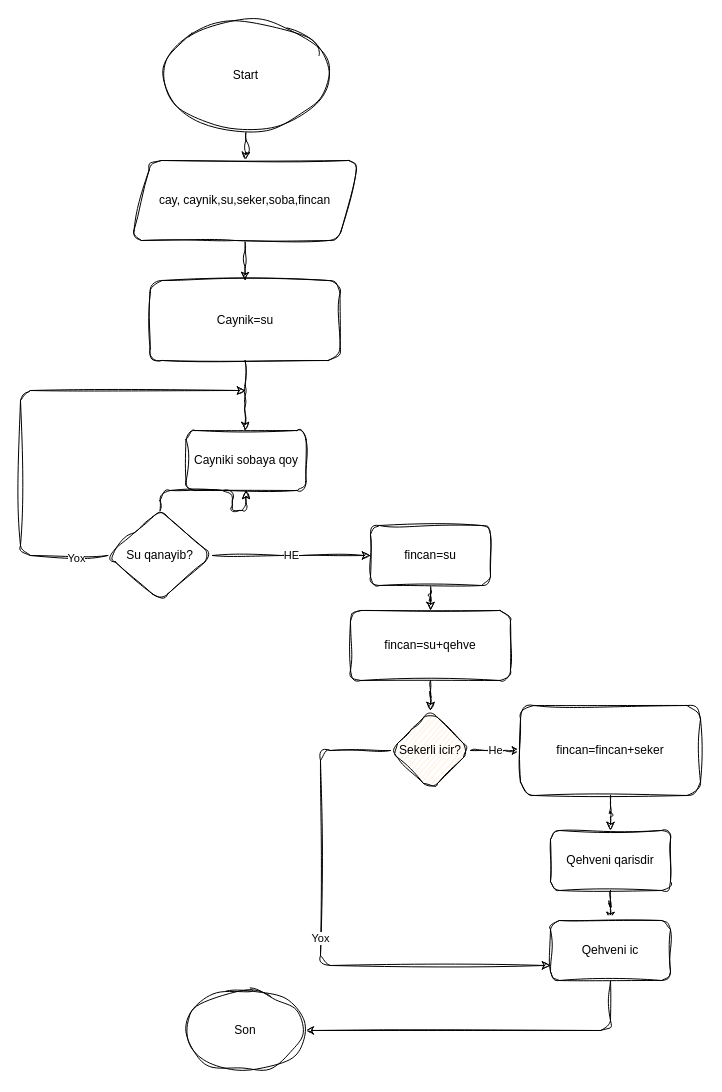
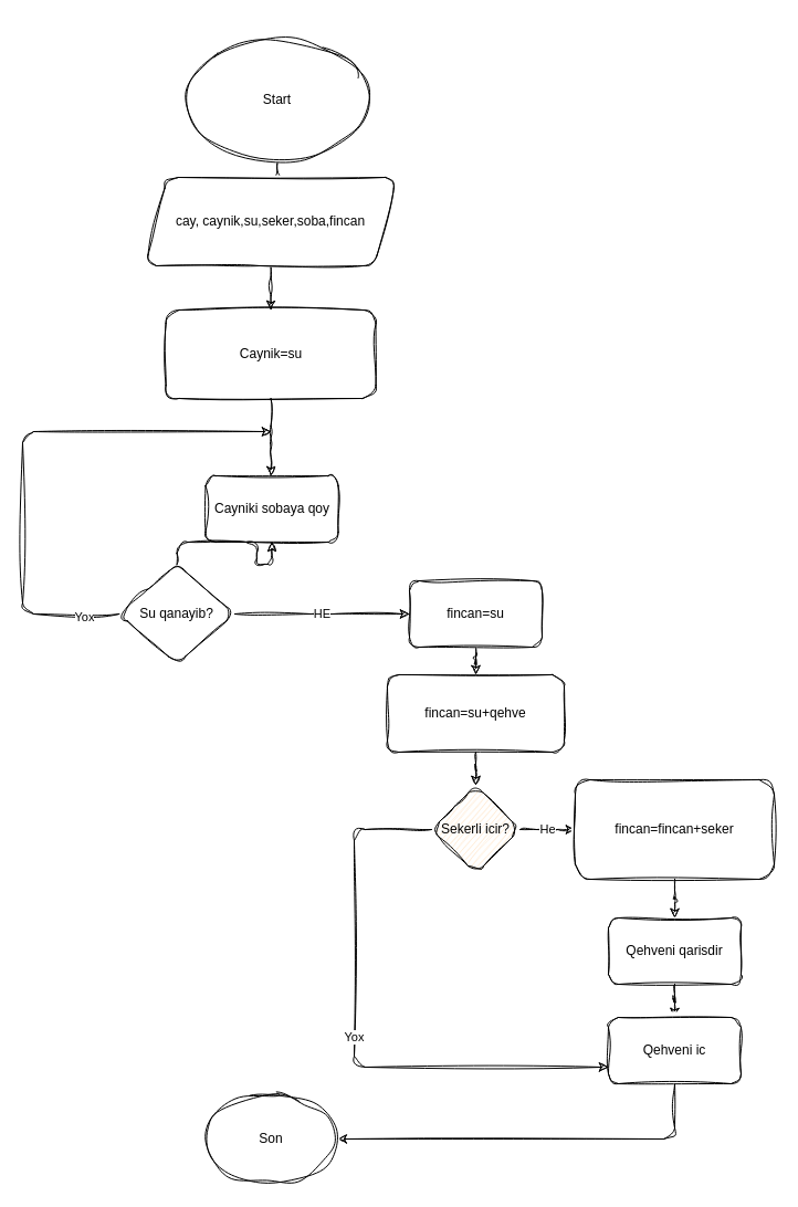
- <mxCell id="3" value="Start" style="ellipse;whiteSpace=wrap;html=1;sketch=1;curveFitting=1;jiggle=2;rounded=1;" vertex="1" parent="1"><mxGeometry x="163" y="20" width="165" height="110" as="geometry" /></mxCell>
+ <mxCell id="3" value="Start" style="ellipse;whiteSpace=wrap;html=1;sketch=1;curveFitting=1;jiggle=2;rounded=1;" vertex="1" parent="1"><mxGeometry x="168" y="35" width="165" height="110" as="geometry" /></mxCell>
